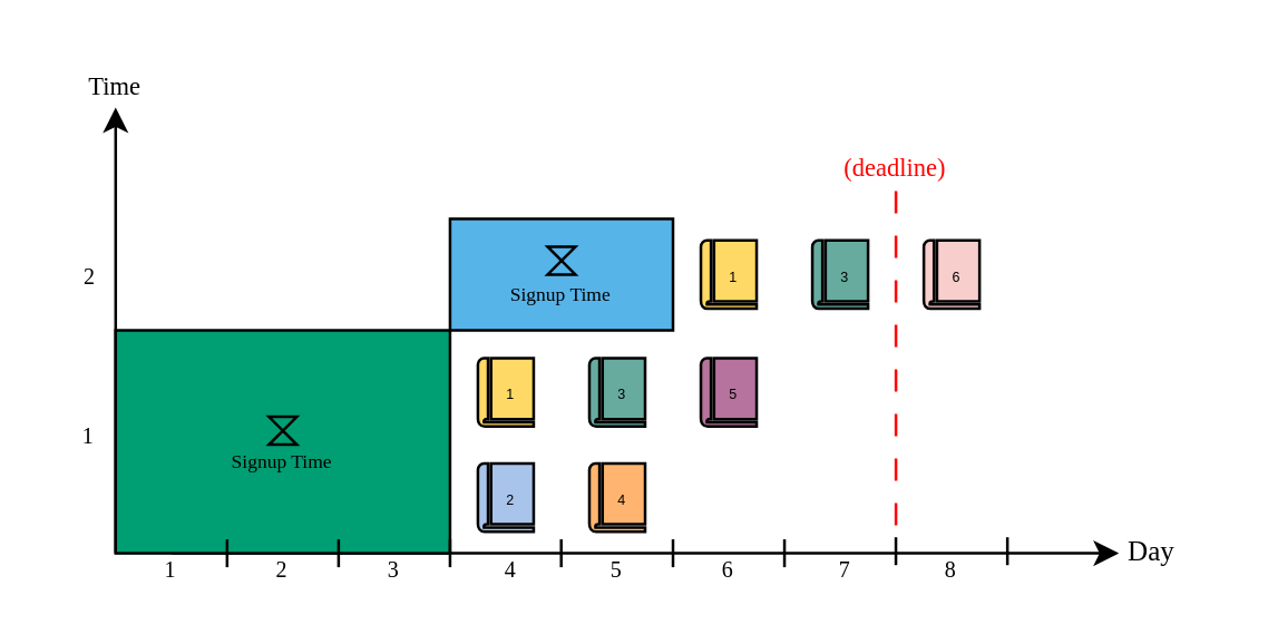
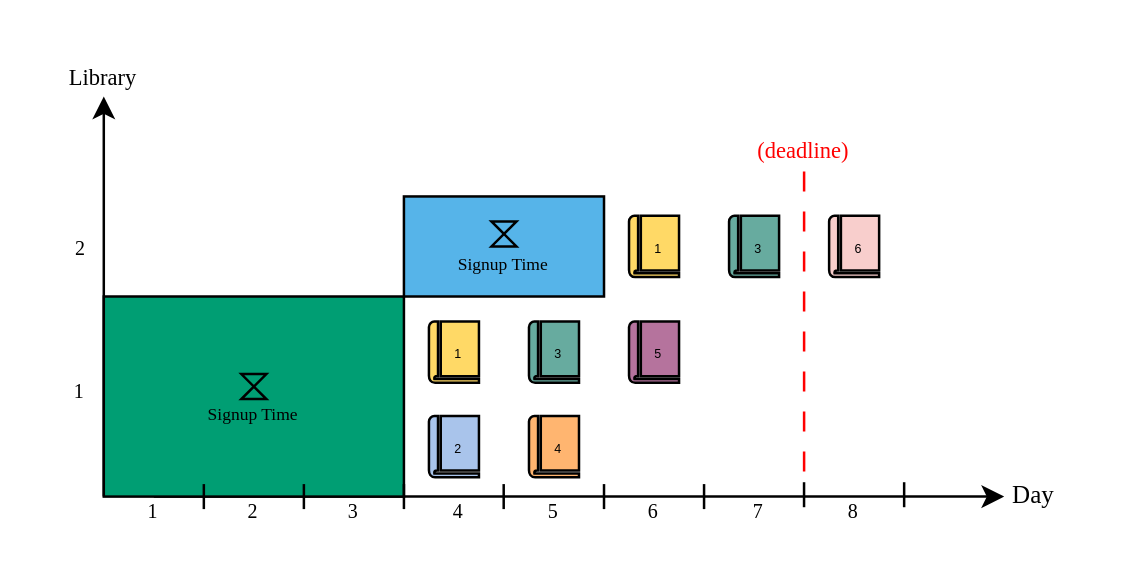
- <mxCell id="36" value="&lt;font data-font-src=&quot;https://fonts.googleapis.com/css?family=Linux+Libertine&quot; face=&quot;Linux Libertine&quot; style=&quot;font-size: 9px;&quot;&gt;Time&lt;/font&gt;" style="text;html=1;strokeColor=none;fillColor=none;align=center;verticalAlign=middle;whiteSpace=wrap;rounded=0;" parent="1" vertex="1"><mxGeometry x="21" y="20" width="40" height="20" as="geometry" /></mxCell>
+ <mxCell id="36" value="&lt;font data-font-src=&quot;https://fonts.googleapis.com/css?family=Linux+Libertine&quot; face=&quot;Linux Libertine&quot; style=&quot;font-size: 9px;&quot;&gt;Library&lt;/font&gt;" style="text;html=1;strokeColor=none;fillColor=none;align=center;verticalAlign=middle;whiteSpace=wrap;rounded=0;" parent="1" vertex="1"><mxGeometry x="21" y="20" width="40" height="20" as="geometry" /></mxCell>
